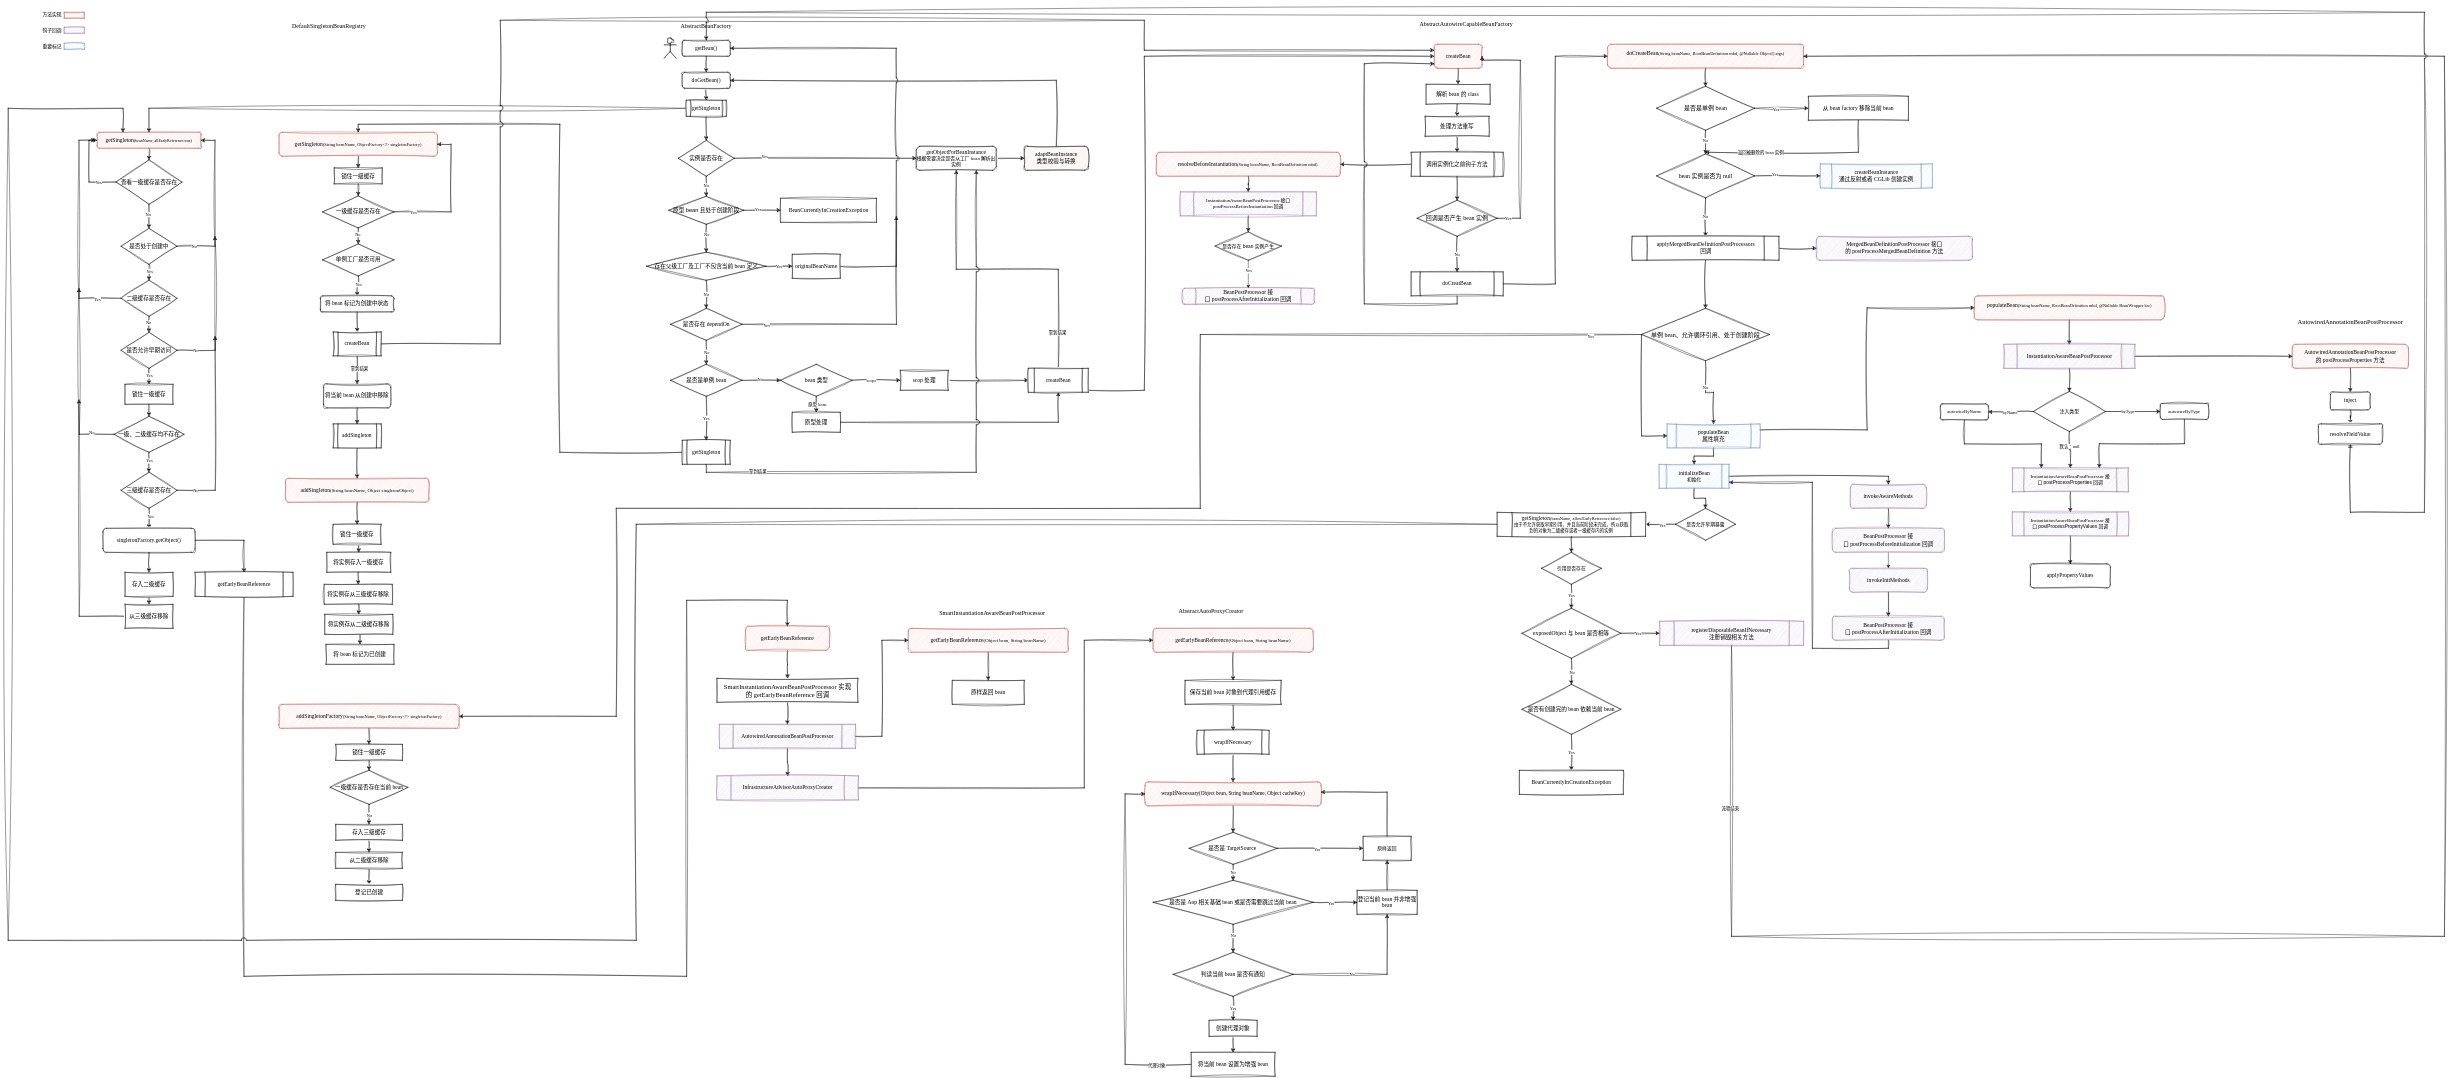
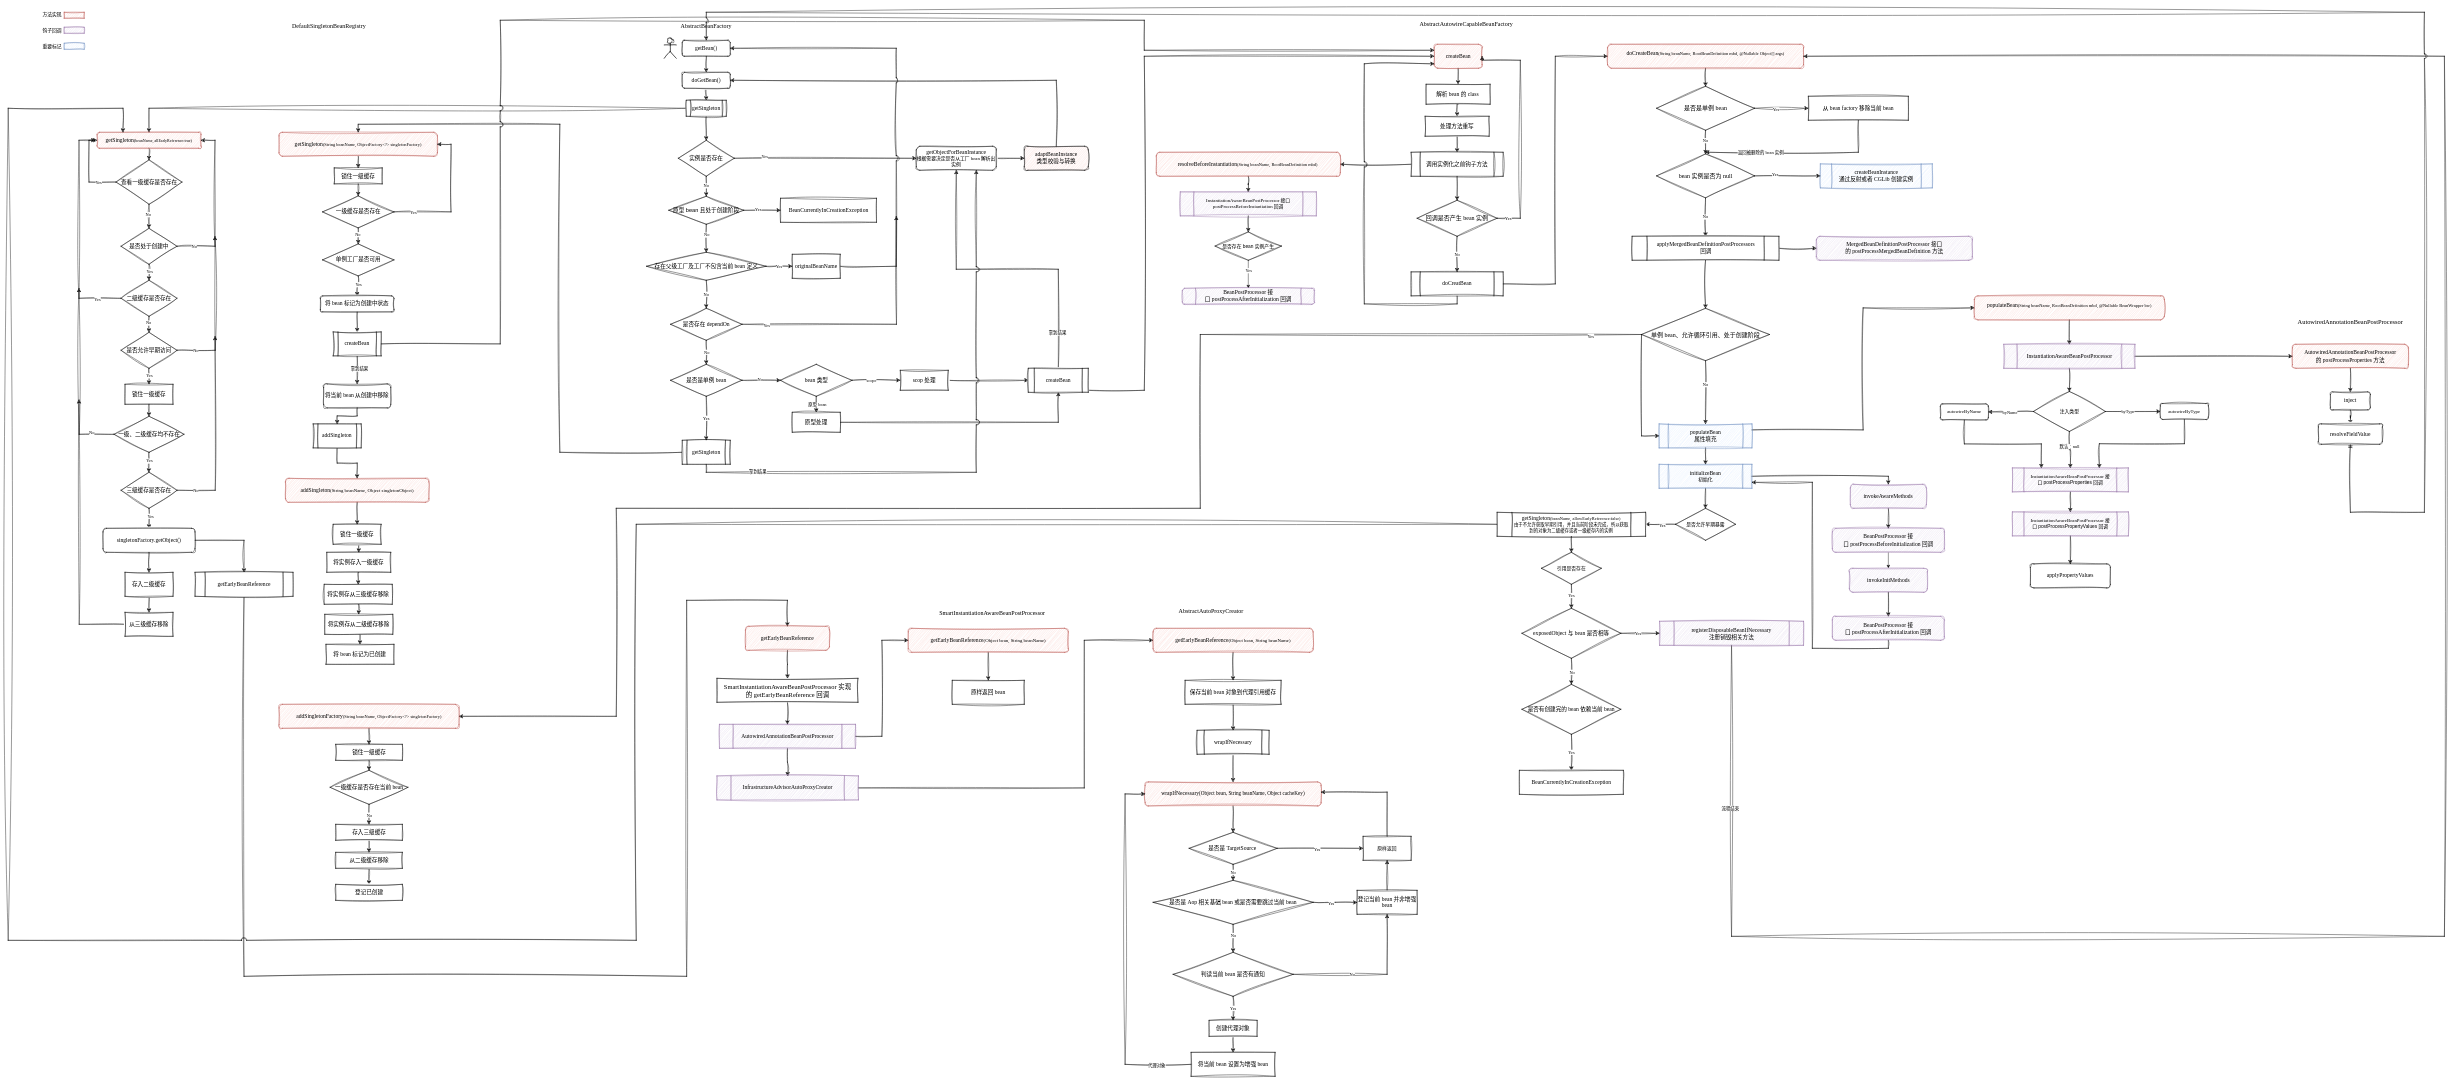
- <mxCell id="122" value="&lt;font face=&quot;Comic Sans MS&quot; style=&quot;font-size: 14px;&quot;&gt;addSingleton&lt;/font&gt;" style="shape=process;whiteSpace=wrap;html=1;backgroundOutline=1;sketch=1;curveFitting=1;jiggle=2;" parent="1" vertex="1"><mxGeometry x="832.37" y="1059" width="120" height="60" as="geometry" /></mxCell>
+ <mxCell id="122" value="&lt;font face=&quot;Comic Sans MS&quot; style=&quot;font-size: 14px;&quot;&gt;addSingleton&lt;/font&gt;" style="shape=process;whiteSpace=wrap;html=1;backgroundOutline=1;sketch=1;curveFitting=1;jiggle=2;" parent="1" vertex="1"><mxGeometry x="782.37" y="1059" width="120" height="60" as="geometry" /></mxCell>
- <mxCell id="248" value="&lt;font face=&quot;Comic Sans MS&quot; style=&quot;font-size: 14px;&quot;&gt;populateBean&lt;br&gt;属性填充&lt;br&gt;&lt;/font&gt;" style="shape=process;whiteSpace=wrap;html=1;backgroundOutline=1;sketch=1;curveFitting=1;jiggle=2;fillColor=#dae8fc;strokeColor=#6c8ebf;" parent="1" vertex="1"><mxGeometry x="4167" y="1059" width="232" height="60" as="geometry" /></mxCell>
+ <mxCell id="248" value="&lt;font face=&quot;Comic Sans MS&quot; style=&quot;font-size: 14px;&quot;&gt;populateBean&lt;br&gt;属性填充&lt;br&gt;&lt;/font&gt;" style="shape=process;whiteSpace=wrap;html=1;backgroundOutline=1;sketch=1;curveFitting=1;jiggle=2;fillColor=#dae8fc;strokeColor=#6c8ebf;" parent="1" vertex="1"><mxGeometry x="4147" y="1059" width="232" height="60" as="geometry" /></mxCell>
- <mxCell id="251" value="&lt;font face=&quot;Comic Sans MS&quot; style=&quot;&quot;&gt;&lt;font style=&quot;font-size: 14px;&quot;&gt;initializeBean&lt;br&gt;&lt;/font&gt;初始化&lt;br&gt;&lt;/font&gt;" style="shape=process;whiteSpace=wrap;html=1;backgroundOutline=1;sketch=1;curveFitting=1;jiggle=2;fillColor=#dae8fc;strokeColor=#6c8ebf;" parent="1" vertex="1"><mxGeometry x="4147" y="1160" width="175" height="60" as="geometry" /></mxCell>
+ <mxCell id="251" value="&lt;font face=&quot;Comic Sans MS&quot; style=&quot;&quot;&gt;&lt;font style=&quot;font-size: 14px;&quot;&gt;initializeBean&lt;br&gt;&lt;/font&gt;初始化&lt;br&gt;&lt;/font&gt;" style="shape=process;whiteSpace=wrap;html=1;backgroundOutline=1;sketch=1;curveFitting=1;jiggle=2;fillColor=#dae8fc;strokeColor=#6c8ebf;" parent="1" vertex="1"><mxGeometry x="4147" y="1160" width="232" height="60" as="geometry" /></mxCell>
- <mxCell id="51" value="&lt;font style=&quot;font-size: 14px;&quot;&gt;从三级缓存移除&lt;/font&gt;" style="rounded=0;whiteSpace=wrap;html=1;sketch=1;curveFitting=1;jiggle=2;" parent="1" vertex="1"><mxGeometry x="312" y="1510" width="120" height="60" as="geometry" /></mxCell>
+ <mxCell id="51" value="&lt;font style=&quot;font-size: 14px;&quot;&gt;从三级缓存移除&lt;/font&gt;" style="rounded=0;whiteSpace=wrap;html=1;sketch=1;curveFitting=1;jiggle=2;" parent="1" vertex="1"><mxGeometry x="312" y="1530" width="120" height="60" as="geometry" /></mxCell>
